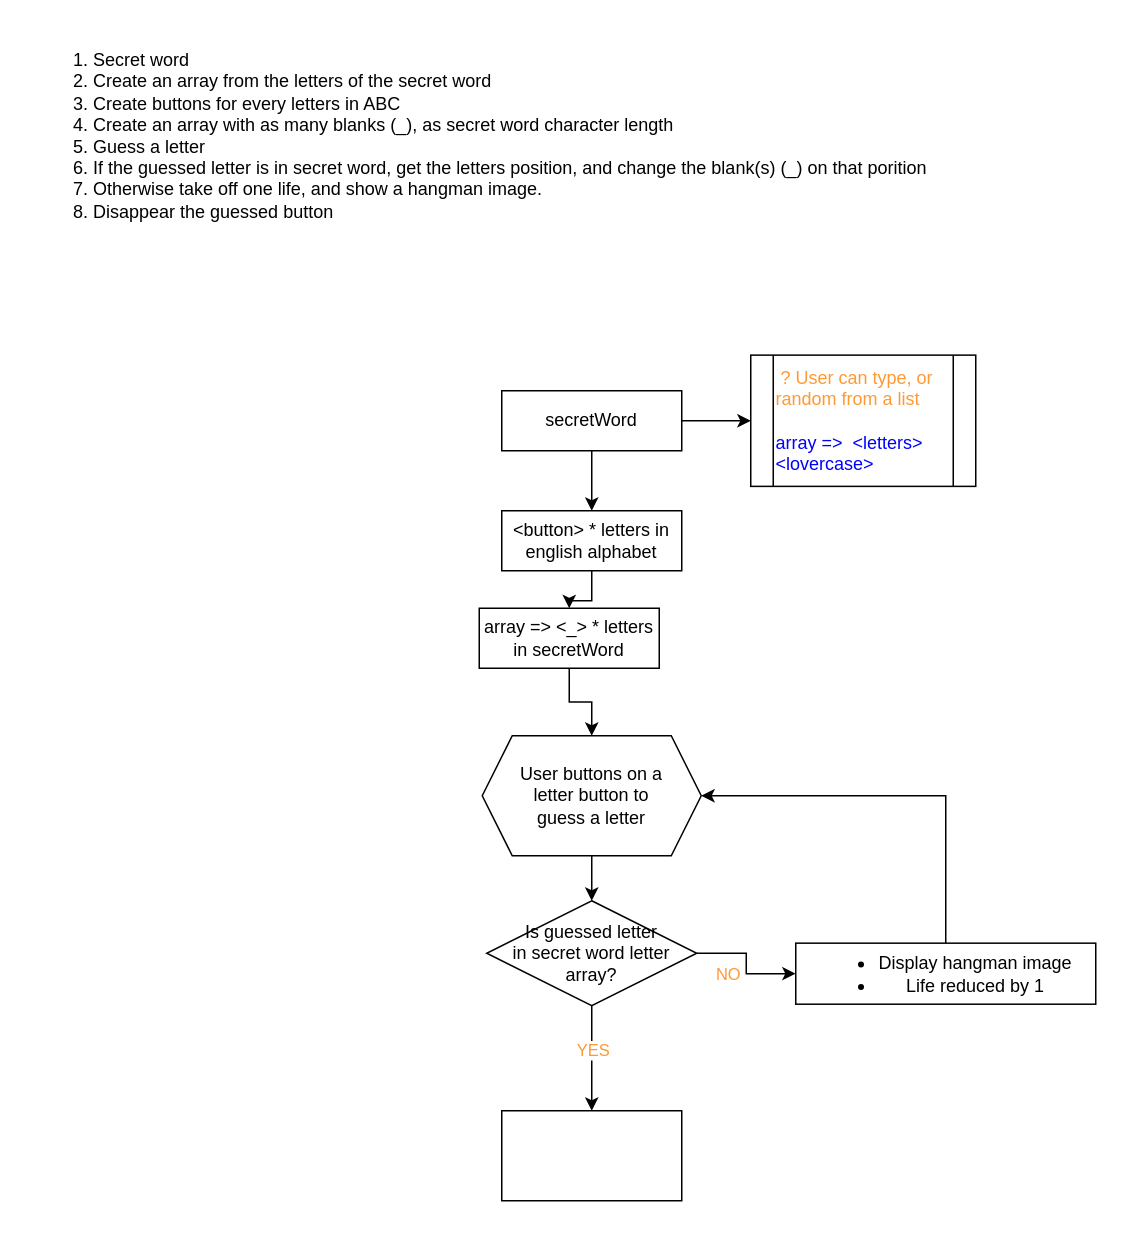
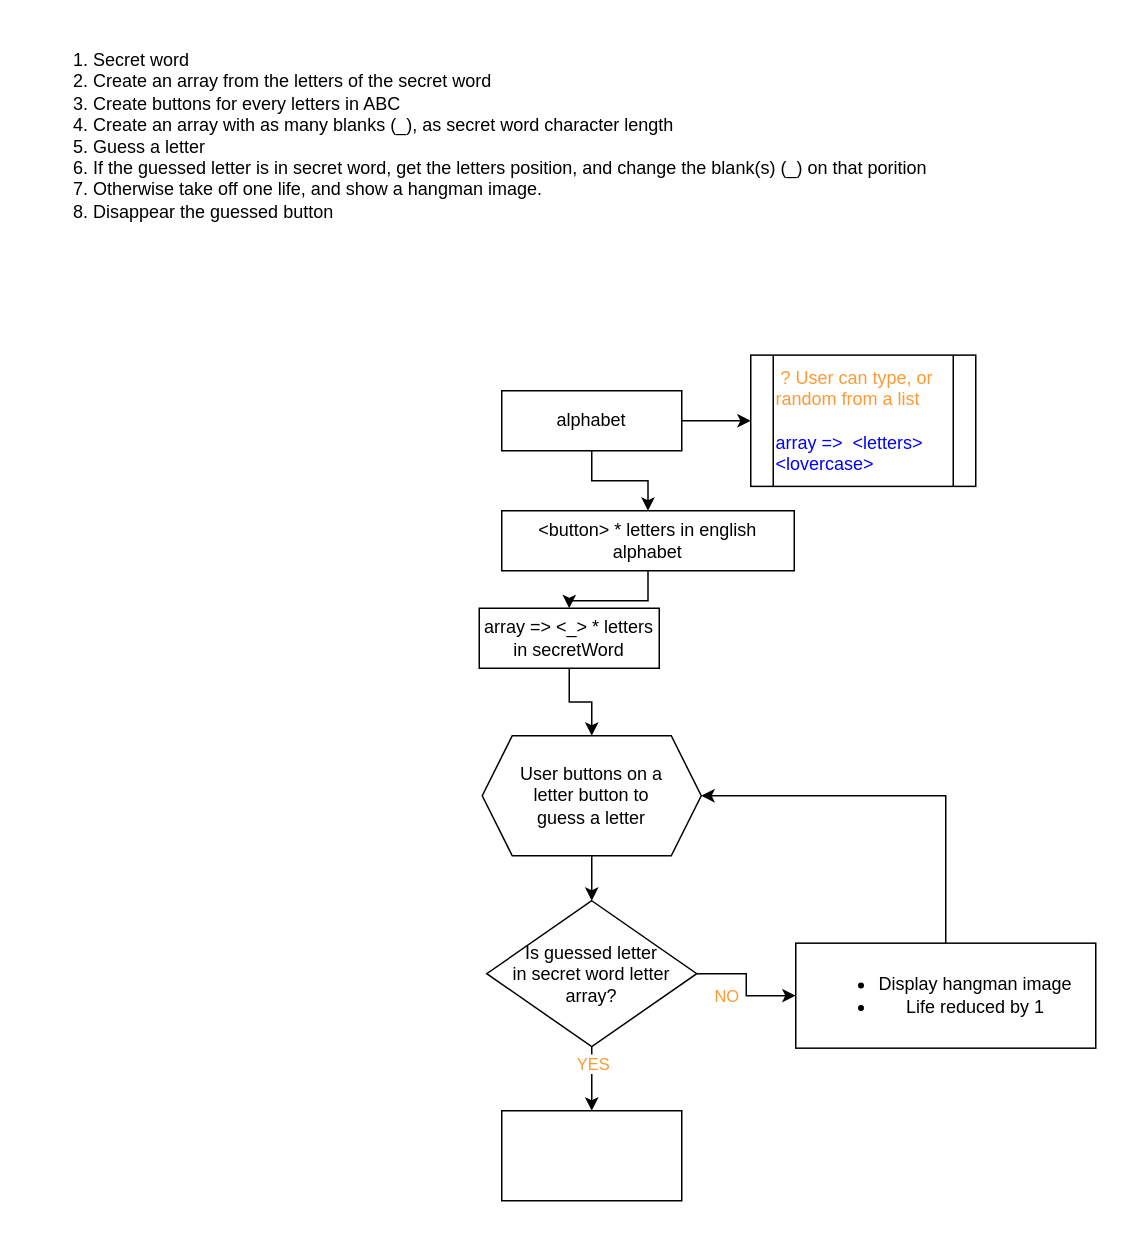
- <mxCell id="6" value="secretWord" style="shape=parallelogram;perimeter=parallelogramPerimeter;whiteSpace=wrap;html=1;fixedSize=1;size=-14;" vertex="1" parent="1"><mxGeometry x="334" y="260" width="120" height="40" as="geometry" /></mxCell>
+ <mxCell id="6" value="alphabet" style="shape=parallelogram;perimeter=parallelogramPerimeter;whiteSpace=wrap;html=1;fixedSize=1;size=-14;" vertex="1" parent="1"><mxGeometry x="334" y="260" width="120" height="40" as="geometry" /></mxCell>
- <mxCell id="8" value="&amp;lt;button&amp;gt; * letters in english alphabet" style="whiteSpace=wrap;html=1;" vertex="1" parent="1"><mxGeometry x="334" y="340" width="120" height="40" as="geometry" /></mxCell>
+ <mxCell id="8" value="&amp;lt;button&amp;gt; * letters in english alphabet" style="whiteSpace=wrap;html=1;" vertex="1" parent="1"><mxGeometry x="334" y="340" width="195" height="40" as="geometry" /></mxCell>
- <mxCell id="17" value="Is guessed letter&lt;br&gt;in secret word letter array?" style="rhombus;whiteSpace=wrap;html=1;" vertex="1" parent="1"><mxGeometry x="324" y="600" width="140" height="70" as="geometry" /></mxCell>
+ <mxCell id="17" value="Is guessed letter&lt;br&gt;in secret word letter array?" style="rhombus;whiteSpace=wrap;html=1;" vertex="1" parent="1"><mxGeometry x="324" y="600" width="140" height="97.25" as="geometry" /></mxCell>
- <mxCell id="19" value="&lt;ul&gt;&lt;li&gt;Display hangman image&lt;/li&gt;&lt;li&gt;Life reduced by 1&lt;/li&gt;&lt;/ul&gt;" style="whiteSpace=wrap;html=1;sketch=0;direction=east;" vertex="1" parent="1"><mxGeometry x="530" y="628.28" width="200" height="40.69" as="geometry" /></mxCell>
+ <mxCell id="19" value="&lt;ul&gt;&lt;li&gt;Display hangman image&lt;/li&gt;&lt;li&gt;Life reduced by 1&lt;/li&gt;&lt;/ul&gt;" style="whiteSpace=wrap;html=1;sketch=0;direction=east;" vertex="1" parent="1"><mxGeometry x="530" y="628.28" width="200" height="70" as="geometry" /></mxCell>
